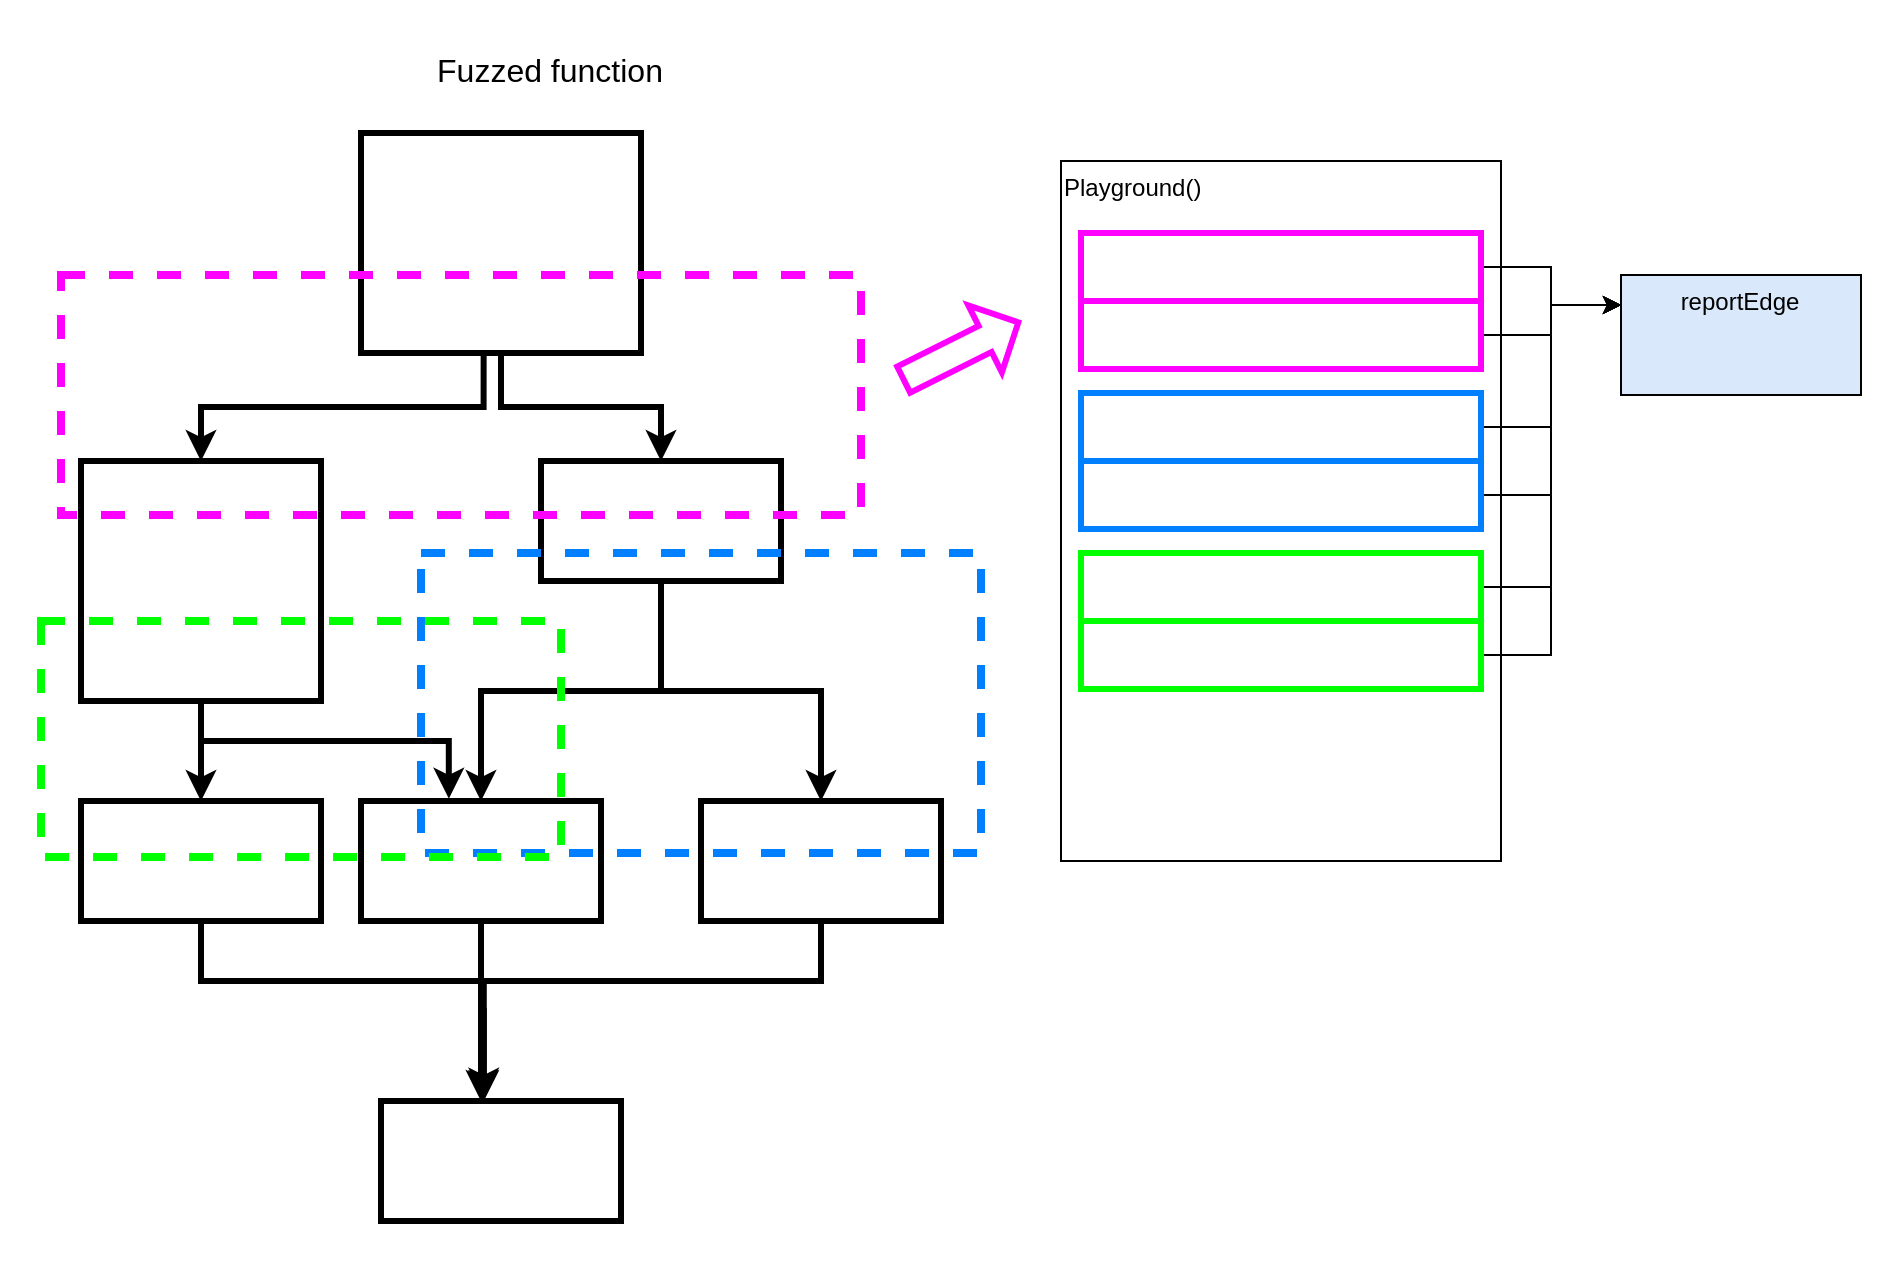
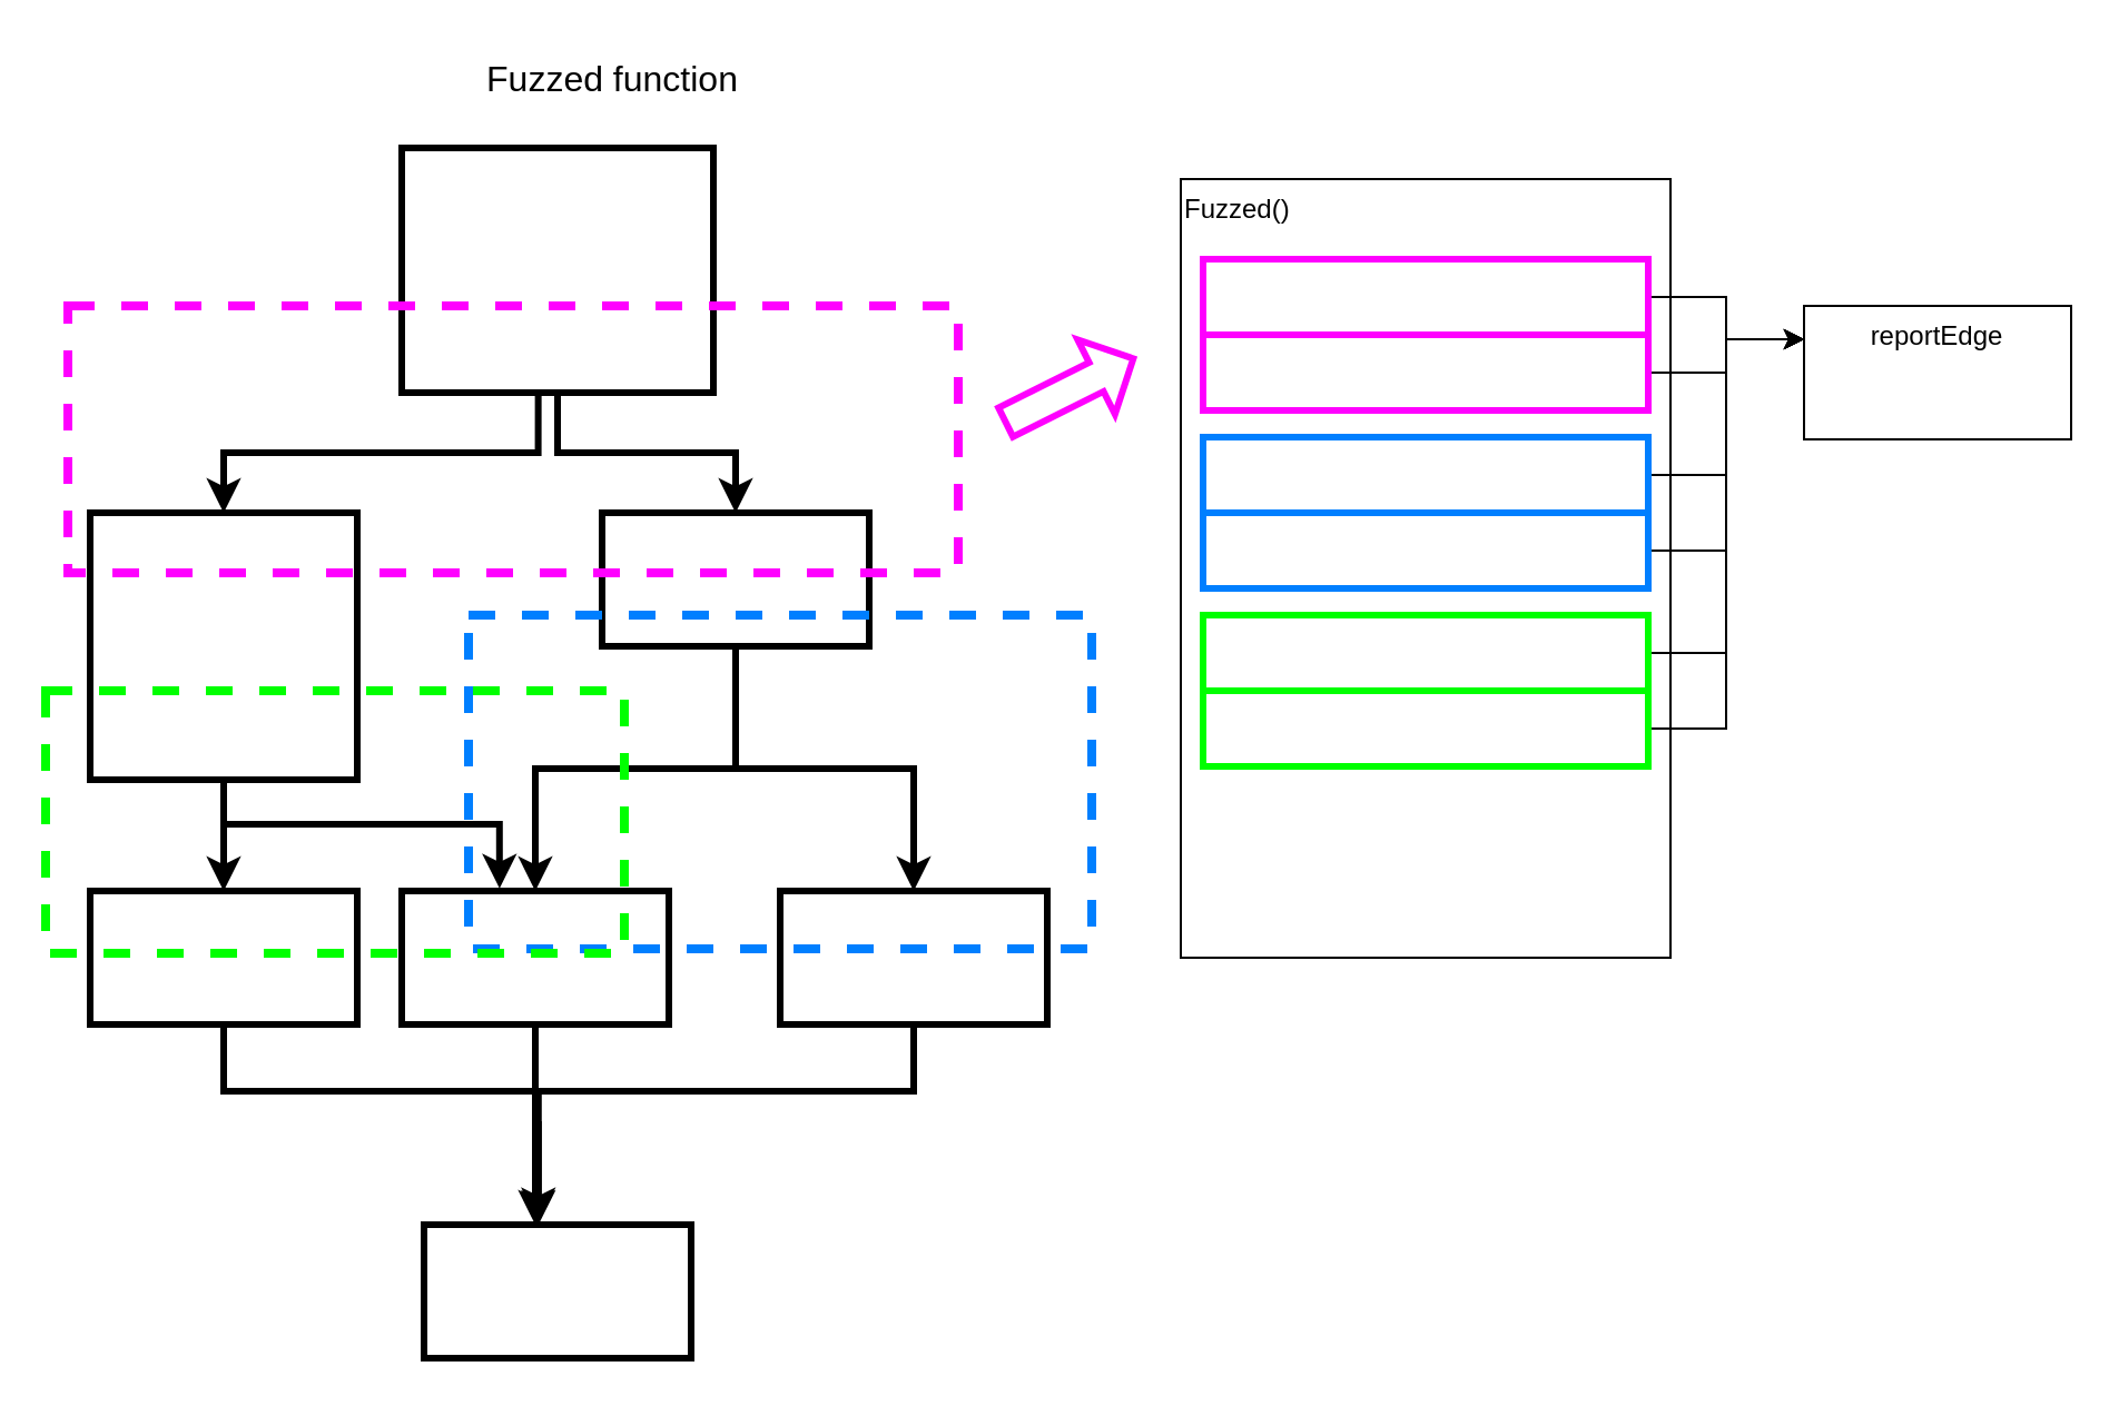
- <mxCell id="10" value="Playground()&lt;div&gt;&lt;br&gt;&lt;/div&gt;&lt;div&gt;&lt;br&gt;&lt;/div&gt;" style="rounded=0;whiteSpace=wrap;html=1;align=left;verticalAlign=top;" vertex="1" parent="1"><mxGeometry x="530" y="80" width="220" height="350" as="geometry" /></mxCell>
+ <mxCell id="10" value="Fuzzed()&lt;div&gt;&lt;br&gt;&lt;/div&gt;&lt;div&gt;&lt;br&gt;&lt;/div&gt;" style="rounded=0;whiteSpace=wrap;html=1;align=left;verticalAlign=top;" vertex="1" parent="1"><mxGeometry x="530" y="80" width="220" height="350" as="geometry" /></mxCell>
- <mxCell id="13" value="reportEdge" style="rounded=0;whiteSpace=wrap;html=1;align=center;verticalAlign=top;fillColor=#dae8fc;" vertex="1" parent="1"><mxGeometry x="810" y="137" width="120" height="60" as="geometry" /></mxCell>
+ <mxCell id="13" value="reportEdge" style="rounded=0;whiteSpace=wrap;html=1;align=center;verticalAlign=top;" vertex="1" parent="1"><mxGeometry x="810" y="137" width="120" height="60" as="geometry" /></mxCell>
